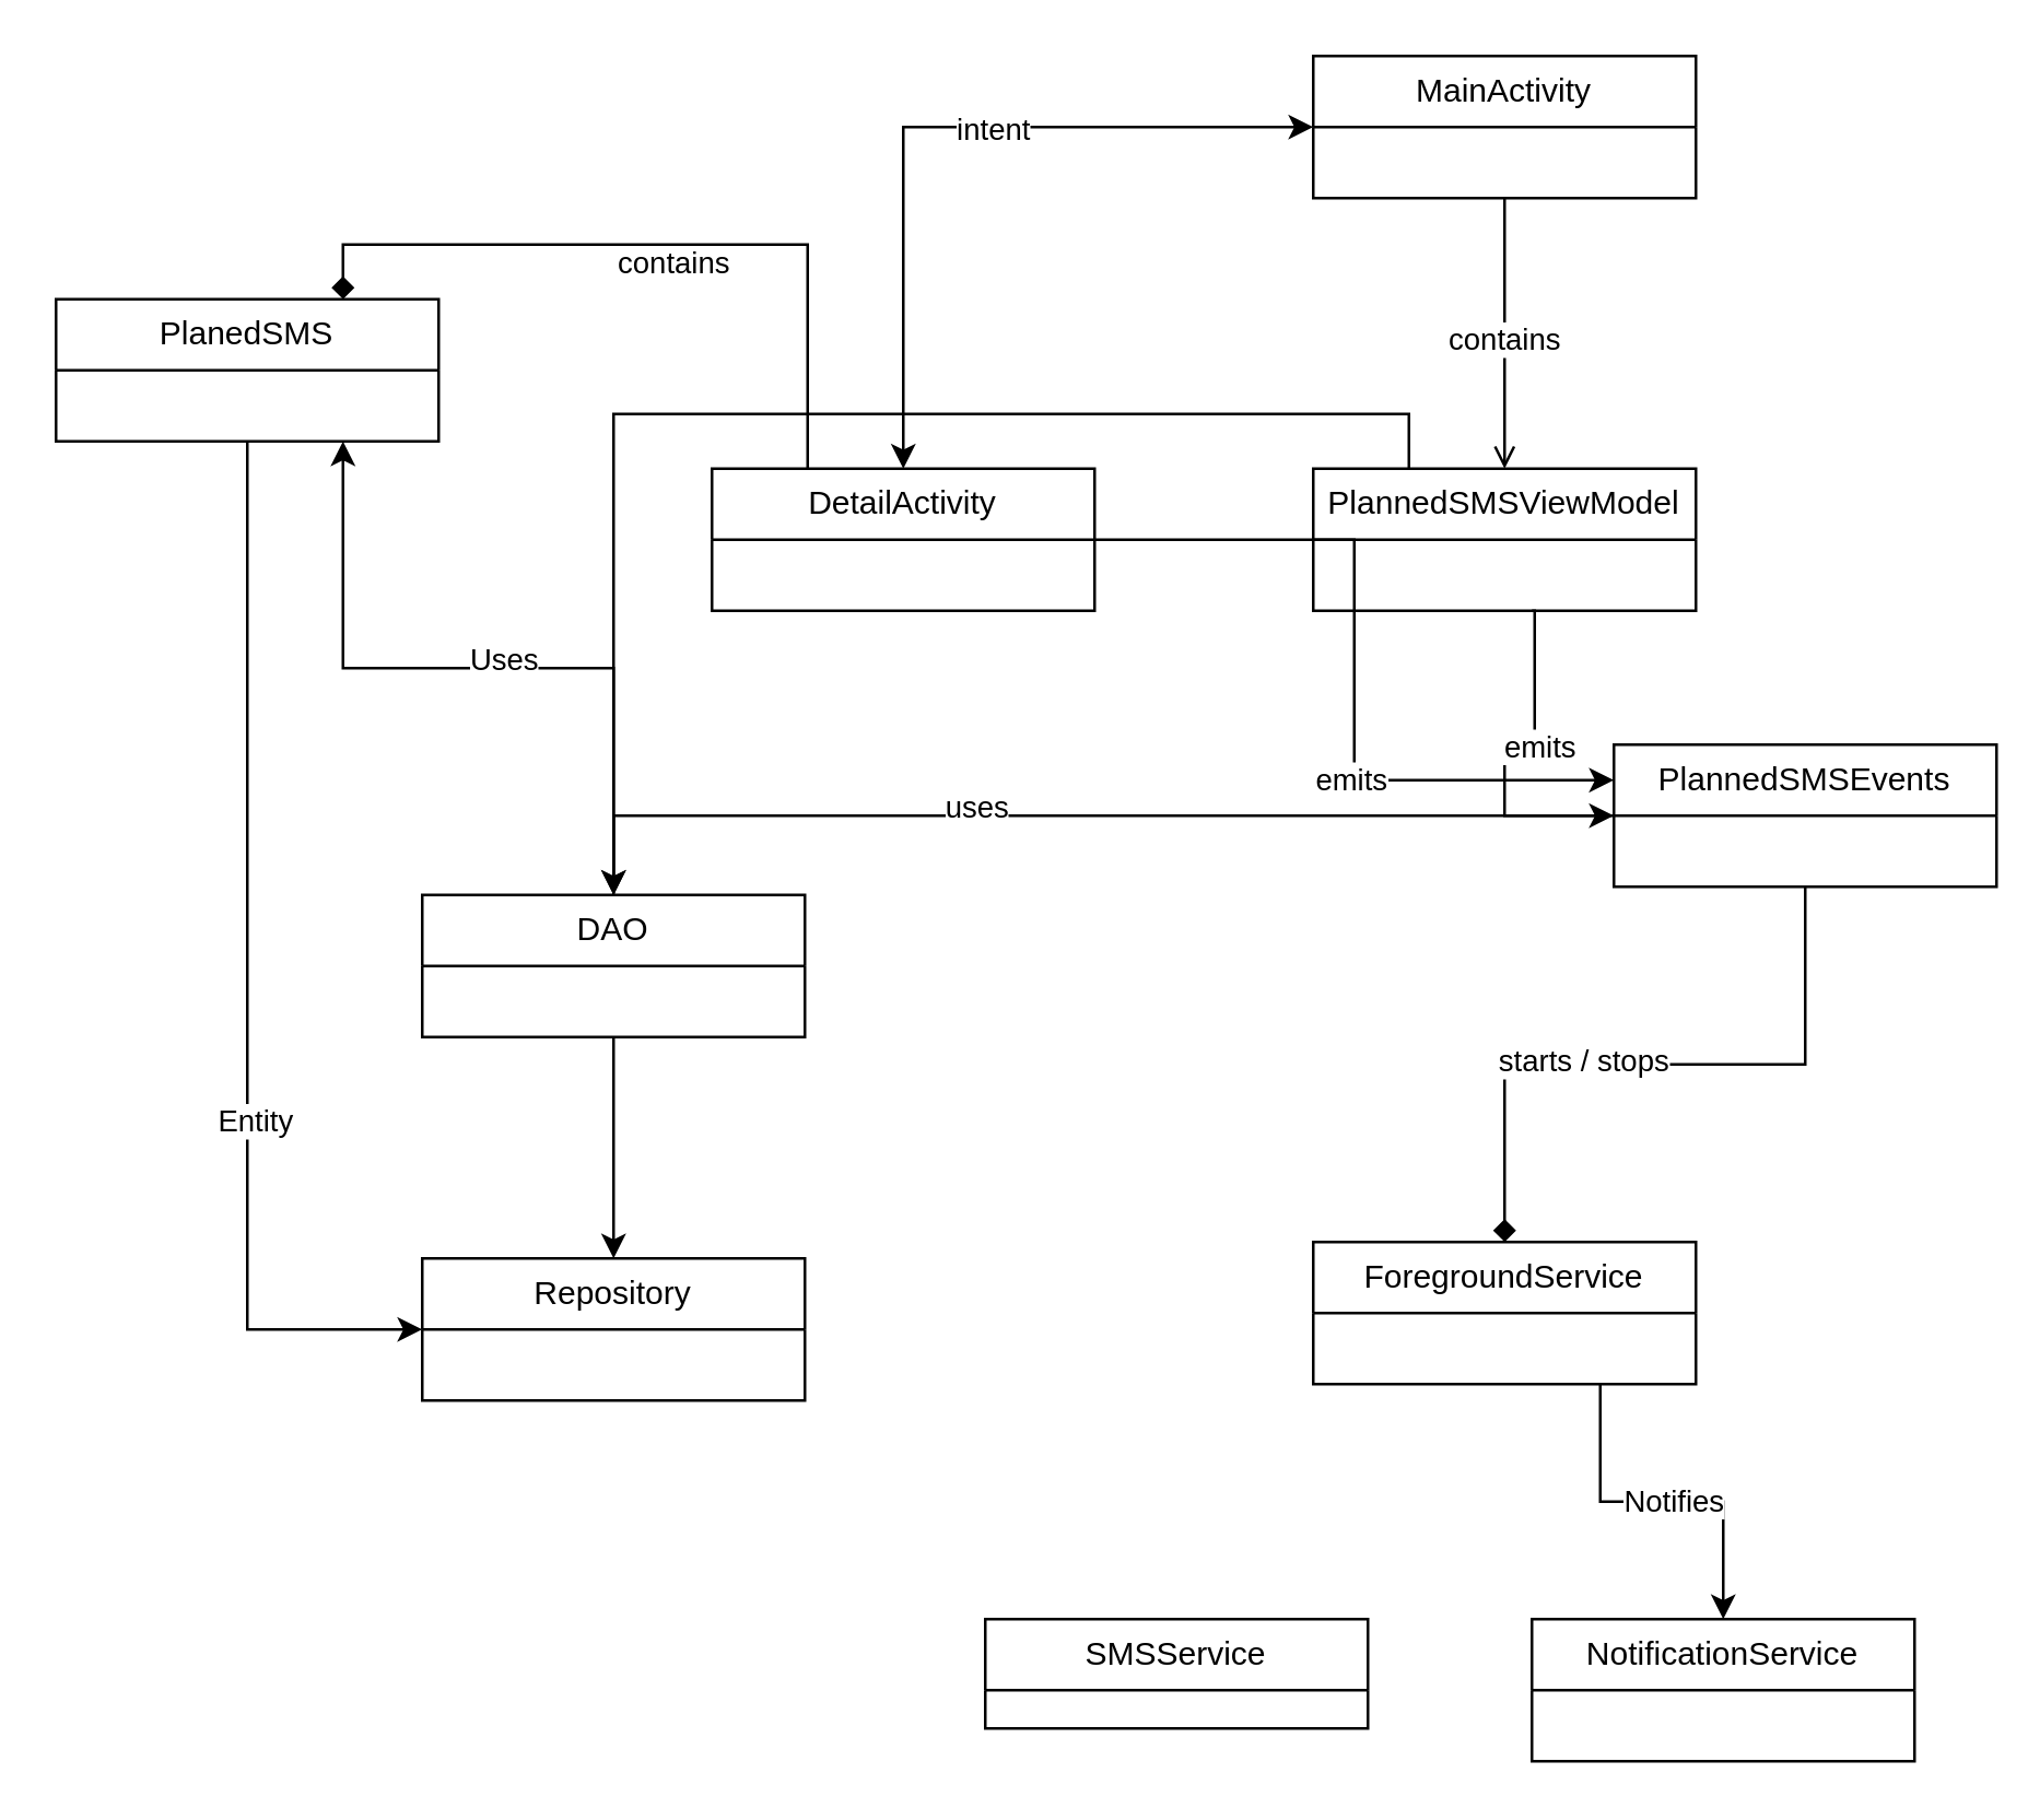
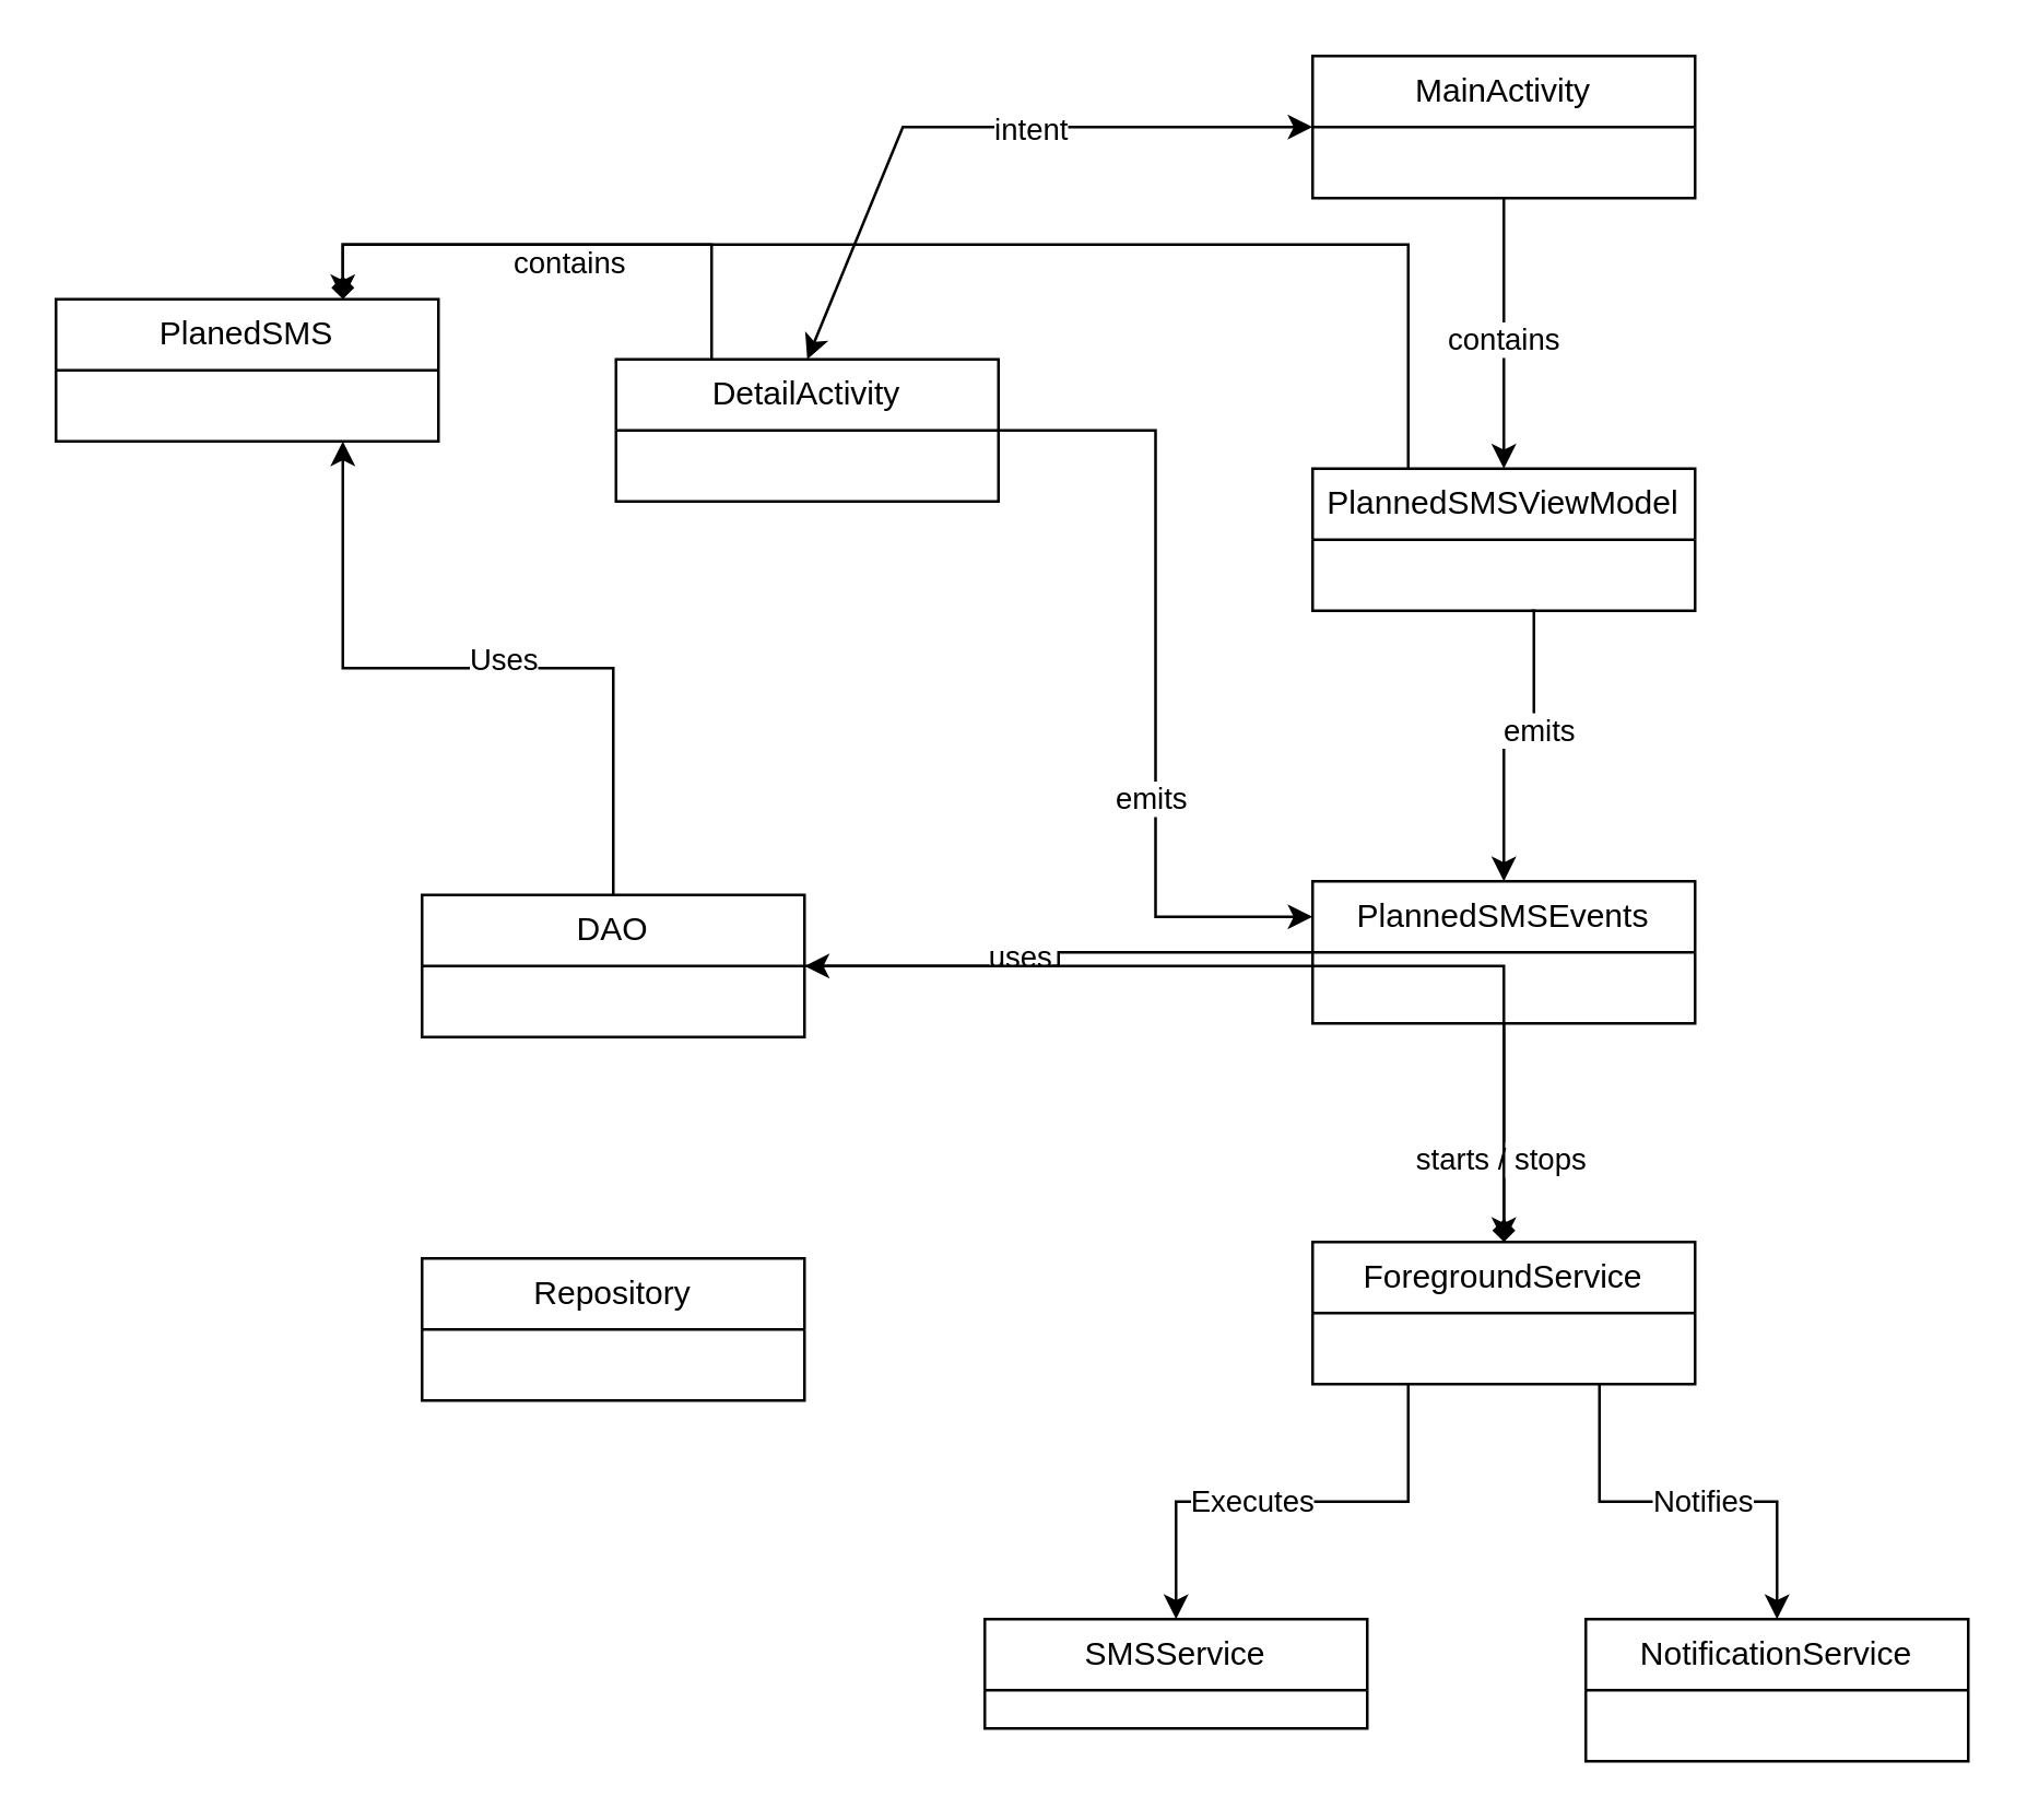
- <mxCell id="7" style="edgeStyle=orthogonalEdgeStyle;rounded=0;orthogonalLoop=1;jettySize=auto;html=1;exitX=0.25;exitY=0;exitDx=0;exitDy=0;" edge="1" parent="1" source="8" target="31"><mxGeometry relative="1" as="geometry" /></mxCell>
+ <mxCell id="7" style="edgeStyle=orthogonalEdgeStyle;rounded=0;orthogonalLoop=1;jettySize=auto;html=1;entryX=0.75;entryY=0;entryDx=0;entryDy=0;exitX=0.25;exitY=0;exitDx=0;exitDy=0;" edge="1" parent="1" source="8" target="34"><mxGeometry relative="1" as="geometry" /></mxCell>
- <mxCell id="2" value="" style="edgeStyle=orthogonalEdgeStyle;rounded=0;orthogonalLoop=1;jettySize=auto;html=1;endArrow=open;" edge="1" parent="1" source="4" target="8"><mxGeometry relative="1" as="geometry" /></mxCell>
+ <mxCell id="2" value="" style="edgeStyle=orthogonalEdgeStyle;rounded=0;orthogonalLoop=1;jettySize=auto;html=1;" edge="1" parent="1" source="4" target="8"><mxGeometry relative="1" as="geometry" /></mxCell>
- <mxCell id="25" value="DetailActivity" style="swimlane;fontStyle=0;childLayout=stackLayout;horizontal=1;startSize=26;fillColor=none;horizontalStack=0;resizeParent=1;resizeParentMax=0;resizeLast=0;collapsible=1;marginBottom=0;whiteSpace=wrap;html=1;" vertex="1" parent="1"><mxGeometry x="260" y="171" width="140" height="52" as="geometry" /></mxCell>
+ <mxCell id="25" value="DetailActivity" style="swimlane;fontStyle=0;childLayout=stackLayout;horizontal=1;startSize=26;fillColor=none;horizontalStack=0;resizeParent=1;resizeParentMax=0;resizeLast=0;collapsible=1;marginBottom=0;whiteSpace=wrap;html=1;" vertex="1" parent="1"><mxGeometry x="225" y="131" width="140" height="52" as="geometry" /></mxCell>
- <mxCell id="32" style="edgeStyle=orthogonalEdgeStyle;rounded=0;orthogonalLoop=1;jettySize=auto;html=1;entryX=0;entryY=0.5;entryDx=0;entryDy=0;" edge="1" parent="1" source="34" target="35"><mxGeometry relative="1" as="geometry" /></mxCell>
- <mxCell id="33" value="Entity" style="edgeLabel;html=1;align=center;verticalAlign=middle;resizable=0;points=[];" vertex="1" connectable="0" parent="32"><mxGeometry x="0.269" y="2" relative="1" as="geometry"><mxPoint y="1" as="offset" /></mxGeometry></mxCell>
- <mxCell id="13" value="PlannedSMSEvents" style="swimlane;fontStyle=0;childLayout=stackLayout;horizontal=1;startSize=26;fillColor=none;horizontalStack=0;resizeParent=1;resizeParentMax=0;resizeLast=0;collapsible=1;marginBottom=0;whiteSpace=wrap;html=1;" vertex="1" parent="1"><mxGeometry x="590" y="272" width="140" height="52" as="geometry" /></mxCell>
+ <mxCell id="13" value="PlannedSMSEvents" style="swimlane;fontStyle=0;childLayout=stackLayout;horizontal=1;startSize=26;fillColor=none;horizontalStack=0;resizeParent=1;resizeParentMax=0;resizeLast=0;collapsible=1;marginBottom=0;whiteSpace=wrap;html=1;" vertex="1" parent="1"><mxGeometry x="480" y="322" width="140" height="52" as="geometry" /></mxCell>
- <mxCell id="30" value="" style="edgeStyle=orthogonalEdgeStyle;rounded=0;orthogonalLoop=1;jettySize=auto;html=1;" edge="1" parent="1" source="31" target="35"><mxGeometry relative="1" as="geometry" /></mxCell>
+ <mxCell id="30" value="" style="edgeStyle=orthogonalEdgeStyle;rounded=0;orthogonalLoop=1;jettySize=auto;html=1;" edge="1" parent="1" source="31" target="18"><mxGeometry relative="1" as="geometry" /></mxCell>
+ <mxCell id="16" value="" style="edgeStyle=orthogonalEdgeStyle;rounded=0;orthogonalLoop=1;jettySize=auto;html=1;exitX=0.25;exitY=1;exitDx=0;exitDy=0;" edge="1" parent="1" source="18" target="20"><mxGeometry relative="1" as="geometry" /></mxCell>
+ <mxCell id="17" value="Executes" style="edgeLabel;html=1;align=center;verticalAlign=middle;resizable=0;points=[];" vertex="1" connectable="0" parent="16"><mxGeometry x="0.183" y="-1" relative="1" as="geometry"><mxPoint as="offset" /></mxGeometry></mxCell>
- <mxCell id="19" value="NotificationService" style="swimlane;fontStyle=0;childLayout=stackLayout;horizontal=1;startSize=26;fillColor=none;horizontalStack=0;resizeParent=1;resizeParentMax=0;resizeLast=0;collapsible=1;marginBottom=0;whiteSpace=wrap;html=1;" vertex="1" parent="1"><mxGeometry x="560" y="592" width="140" height="52" as="geometry" /></mxCell>
+ <mxCell id="19" value="NotificationService" style="swimlane;fontStyle=0;childLayout=stackLayout;horizontal=1;startSize=26;fillColor=none;horizontalStack=0;resizeParent=1;resizeParentMax=0;resizeLast=0;collapsible=1;marginBottom=0;whiteSpace=wrap;html=1;" vertex="1" parent="1"><mxGeometry x="580" y="592" width="140" height="52" as="geometry" /></mxCell>
